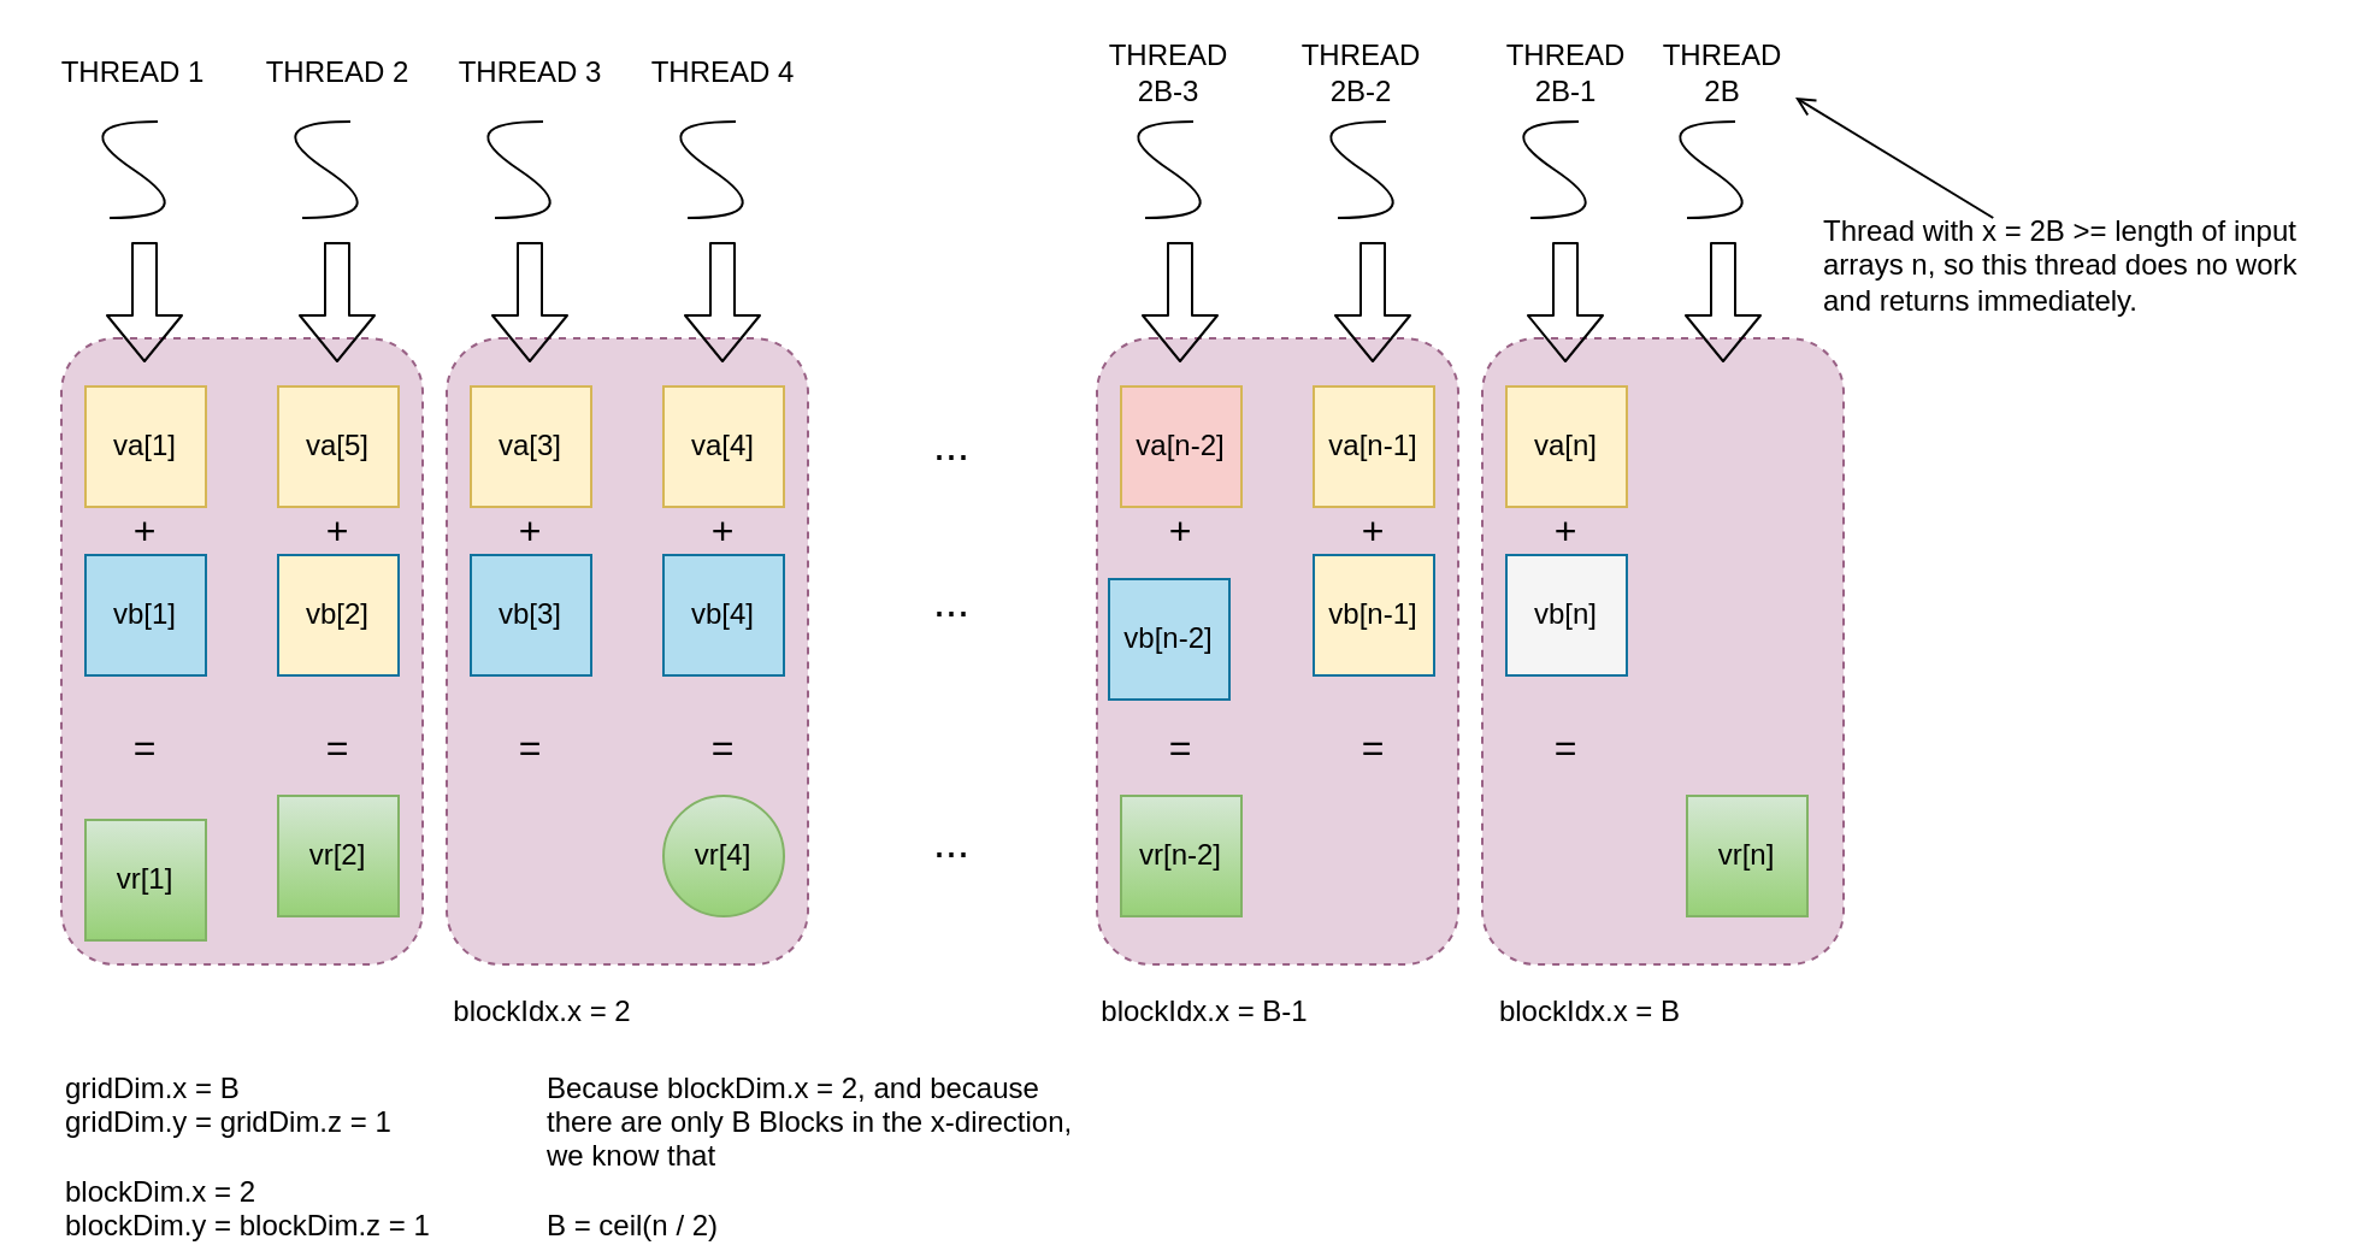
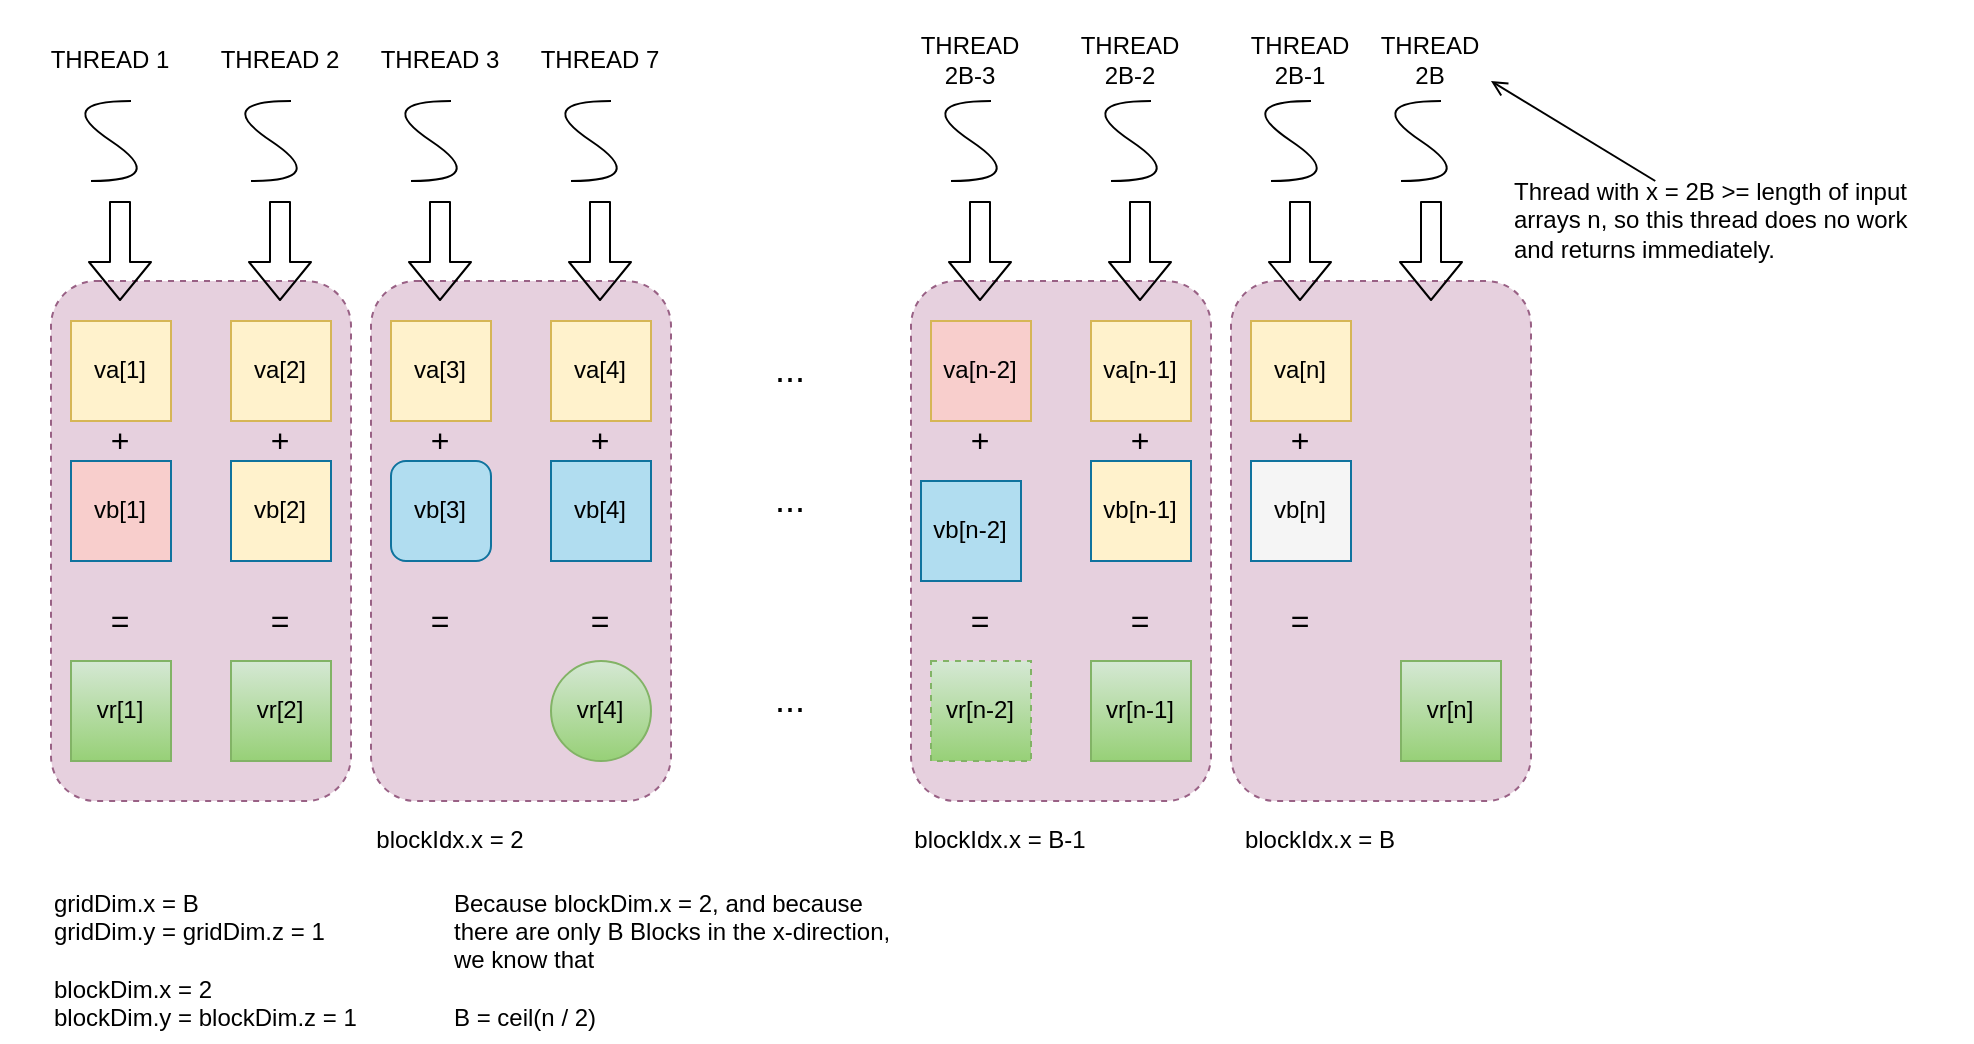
- <mxCell id="45" value="THREAD 4" style="text;html=1;strokeColor=none;fillColor=none;align=center;verticalAlign=middle;whiteSpace=wrap;rounded=0;dashed=1;" vertex="1" parent="1"><mxGeometry x="265" y="20" width="70" height="20" as="geometry" /></mxCell>
+ <mxCell id="45" value="THREAD 7" style="text;html=1;strokeColor=none;fillColor=none;align=center;verticalAlign=middle;whiteSpace=wrap;rounded=0;dashed=1;" vertex="1" parent="1"><mxGeometry x="265" y="20" width="70" height="20" as="geometry" /></mxCell>
- <mxCell id="7" value="va[5]" style="rounded=0;whiteSpace=wrap;html=1;fillColor=#fff2cc;strokeColor=#d6b656;" vertex="1" parent="1"><mxGeometry x="115" y="160" width="50" height="50" as="geometry" /></mxCell>
+ <mxCell id="7" value="va[2]" style="rounded=0;whiteSpace=wrap;html=1;fillColor=#fff2cc;strokeColor=#d6b656;" vertex="1" parent="1"><mxGeometry x="115" y="160" width="50" height="50" as="geometry" /></mxCell>
- <mxCell id="12" value="vb[1]" style="rounded=0;whiteSpace=wrap;html=1;strokeColor=#10739e;fillColor=#b1ddf0;" vertex="1" parent="1"><mxGeometry x="35" y="230" width="50" height="50" as="geometry" /></mxCell>
+ <mxCell id="12" value="vb[1]" style="rounded=0;whiteSpace=wrap;html=1;strokeColor=#10739e;fillColor=#f8cecc;" vertex="1" parent="1"><mxGeometry x="35" y="230" width="50" height="50" as="geometry" /></mxCell>
- <mxCell id="14" value="vb[3]" style="rounded=0;whiteSpace=wrap;html=1;strokeColor=#10739e;fillColor=#b1ddf0;" vertex="1" parent="1"><mxGeometry x="195" y="230" width="50" height="50" as="geometry" /></mxCell>
+ <mxCell id="14" value="vb[3]" style="whiteSpace=wrap;html=1;strokeColor=#10739e;fillColor=#b1ddf0;rounded=1;" vertex="1" parent="1"><mxGeometry x="195" y="230" width="50" height="50" as="geometry" /></mxCell>
- <mxCell id="21" value="vr[n-2]" style="rounded=0;whiteSpace=wrap;html=1;gradientColor=#97d077;fillColor=#d5e8d4;strokeColor=#82b366;" vertex="1" parent="1"><mxGeometry x="465" y="330" width="50" height="50" as="geometry" /></mxCell>
+ <mxCell id="21" value="vr[n-2]" style="rounded=0;whiteSpace=wrap;html=1;gradientColor=#97d077;fillColor=#d5e8d4;strokeColor=#82b366;dashed=1;" vertex="1" parent="1"><mxGeometry x="465" y="330" width="50" height="50" as="geometry" /></mxCell>
+ <mxCell id="22" value="vr[n-1]" style="rounded=0;whiteSpace=wrap;html=1;gradientColor=#97d077;fillColor=#d5e8d4;strokeColor=#82b366;" vertex="1" parent="1"><mxGeometry x="545" y="330" width="50" height="50" as="geometry" /></mxCell>
- <mxCell id="18" value="vr[1]" style="rounded=0;whiteSpace=wrap;html=1;gradientColor=#97d077;fillColor=#d5e8d4;strokeColor=#82b366;" vertex="1" parent="1"><mxGeometry x="35" y="340" width="50" height="50" as="geometry" /></mxCell>
+ <mxCell id="18" value="vr[1]" style="rounded=0;whiteSpace=wrap;html=1;gradientColor=#97d077;fillColor=#d5e8d4;strokeColor=#82b366;" vertex="1" parent="1"><mxGeometry x="35" y="330" width="50" height="50" as="geometry" /></mxCell>
